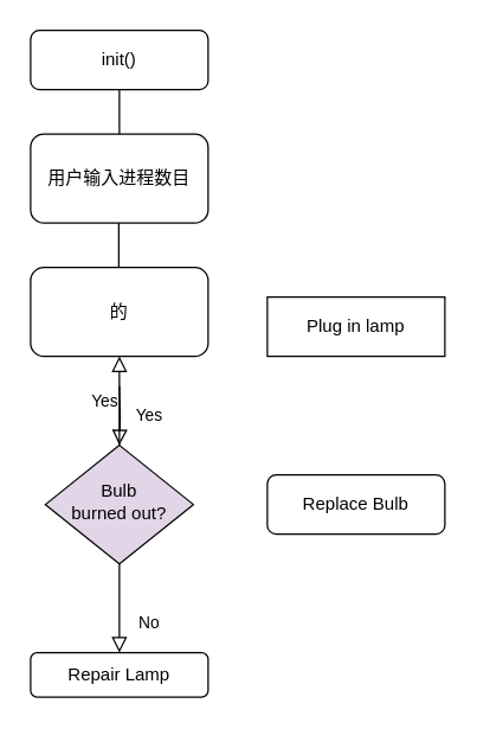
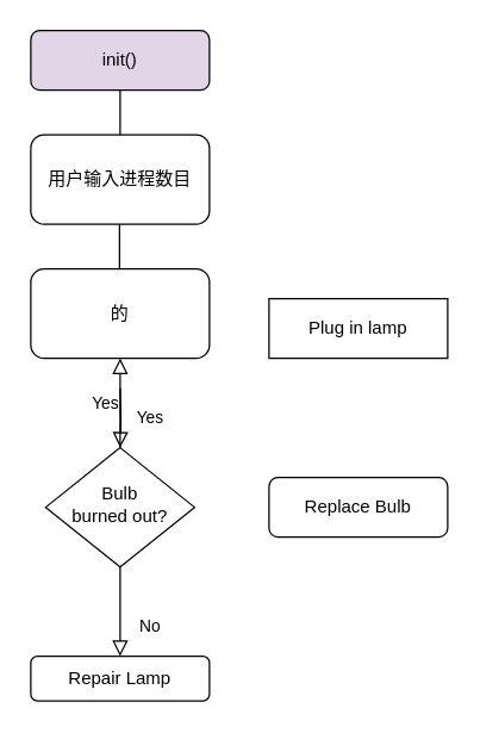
- <mxCell id="2" value="init()" parent="1" style="rounded=1;whiteSpace=wrap;html=1;fontSize=12;glass=0;strokeWidth=1;shadow=0;" vertex="1"><mxGeometry as="geometry" height="40" width="120" y="20" x="20" /></mxCell>
+ <mxCell id="2" value="init()" parent="1" style="rounded=1;whiteSpace=wrap;html=1;fontSize=12;glass=0;strokeWidth=1;shadow=0;fillColor=#e1d5e7;" vertex="1"><mxGeometry as="geometry" height="40" width="120" y="20" x="20" /></mxCell>
- <mxCell id="7" value="Bulb&lt;br&gt;burned out?" parent="1" style="rhombus;whiteSpace=wrap;html=1;shadow=0;fontFamily=Helvetica;fontSize=12;align=center;strokeWidth=1;spacing=6;spacingTop=-4;fillColor=#e1d5e7;" vertex="1"><mxGeometry as="geometry" height="80" width="100" y="300" x="30" /></mxCell>
+ <mxCell id="7" value="Bulb&lt;br&gt;burned out?" parent="1" style="rhombus;whiteSpace=wrap;html=1;shadow=0;fontFamily=Helvetica;fontSize=12;align=center;strokeWidth=1;spacing=6;spacingTop=-4;" vertex="1"><mxGeometry as="geometry" height="80" width="100" y="300" x="30" /></mxCell>
